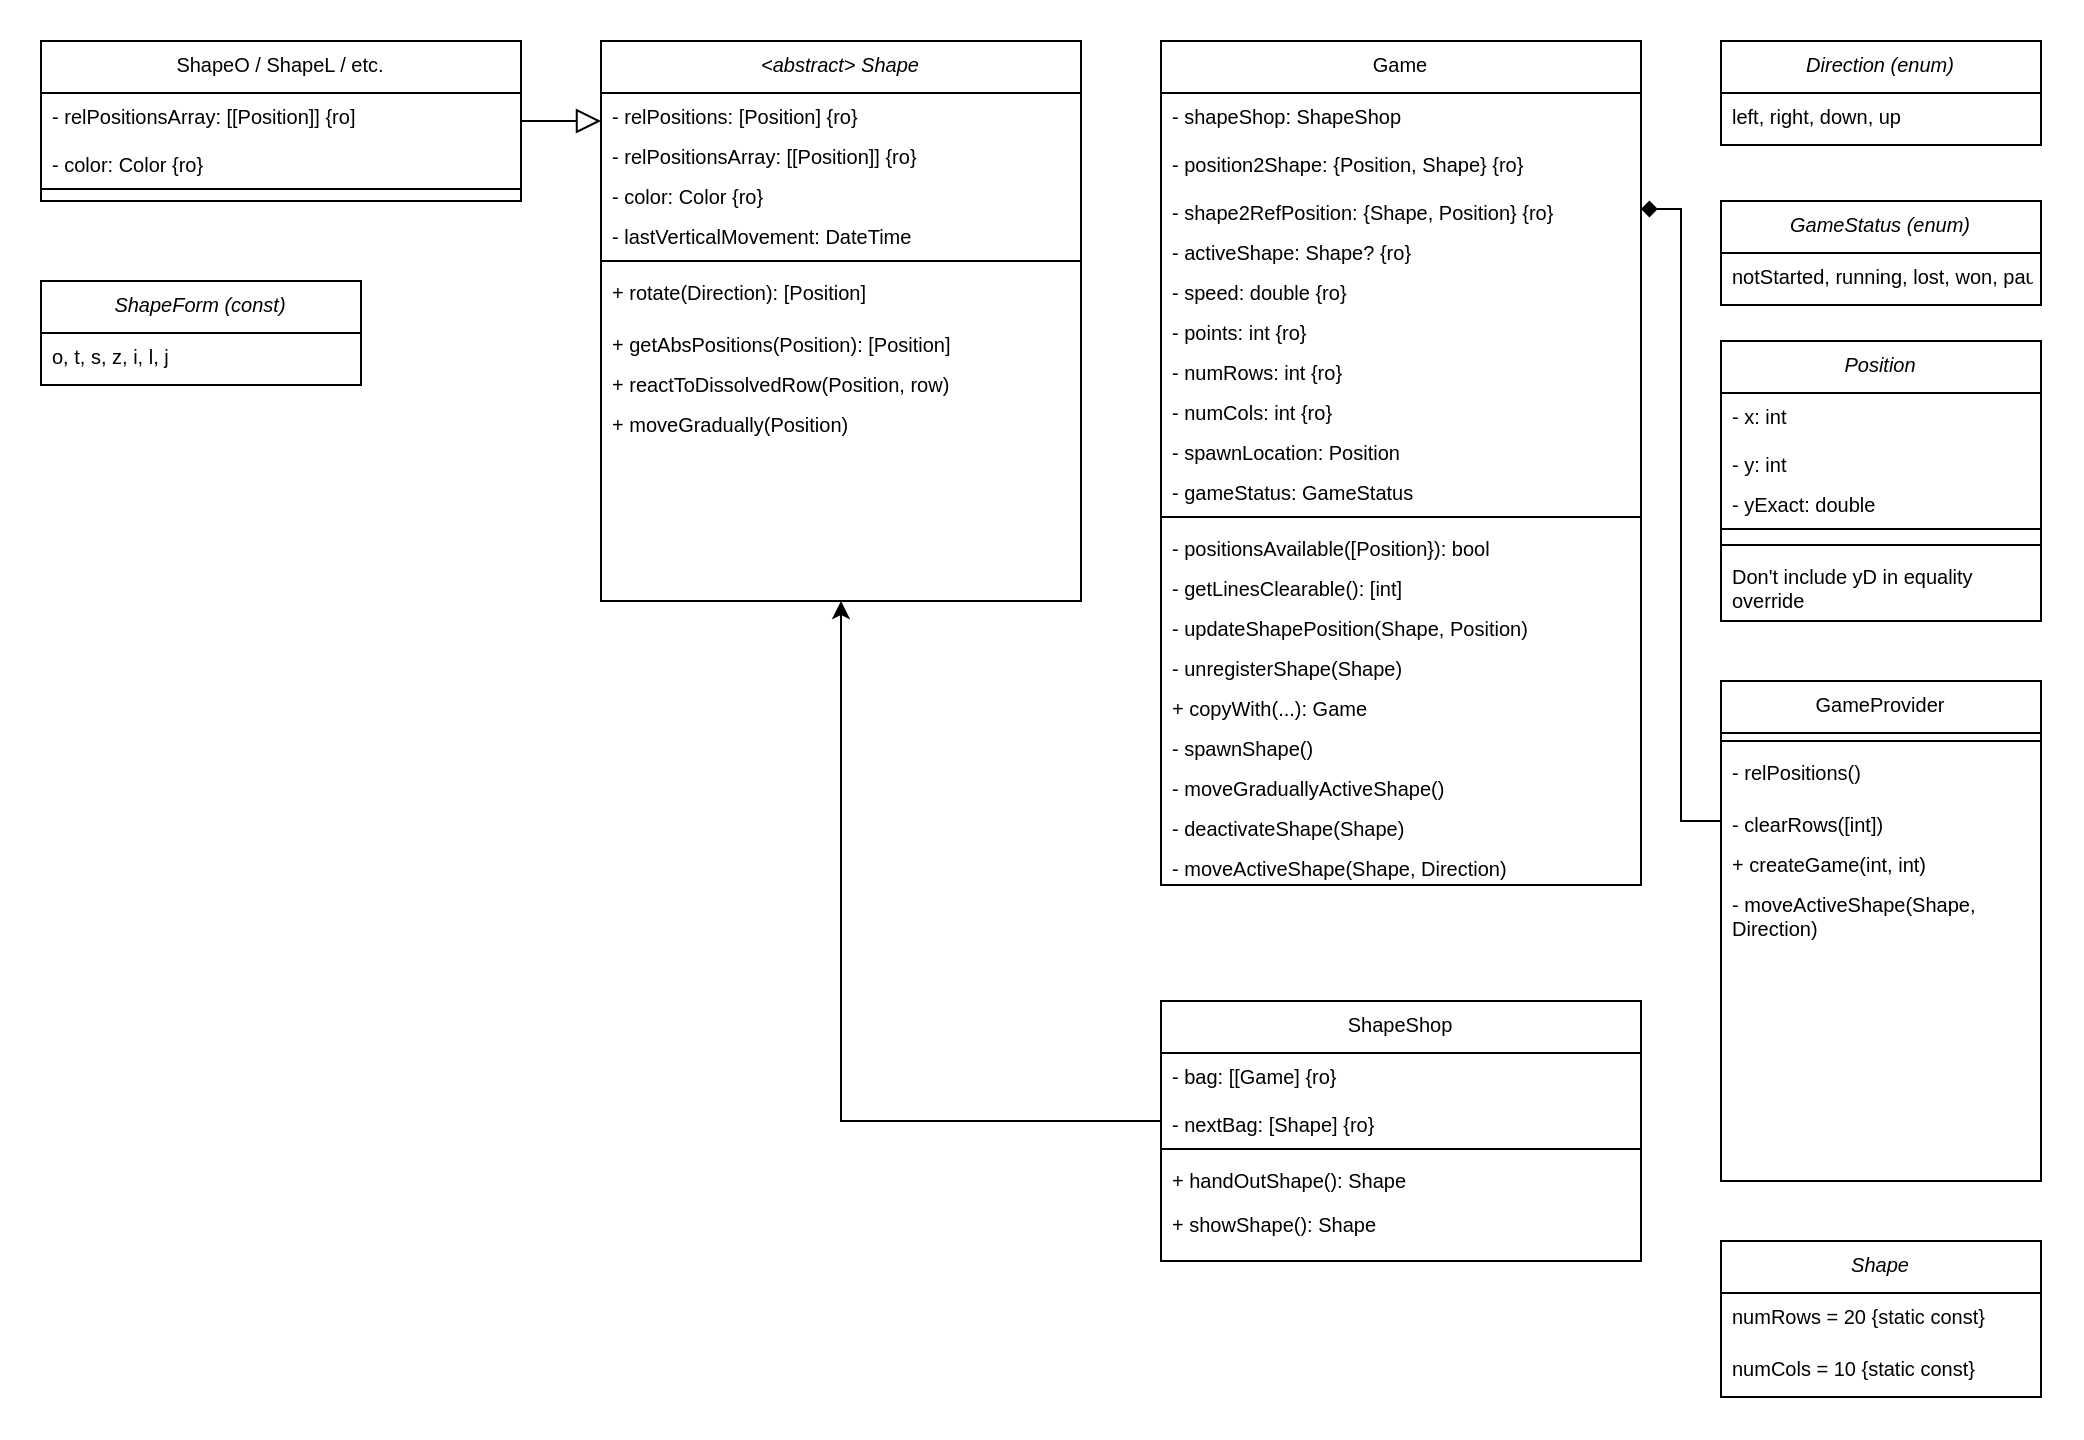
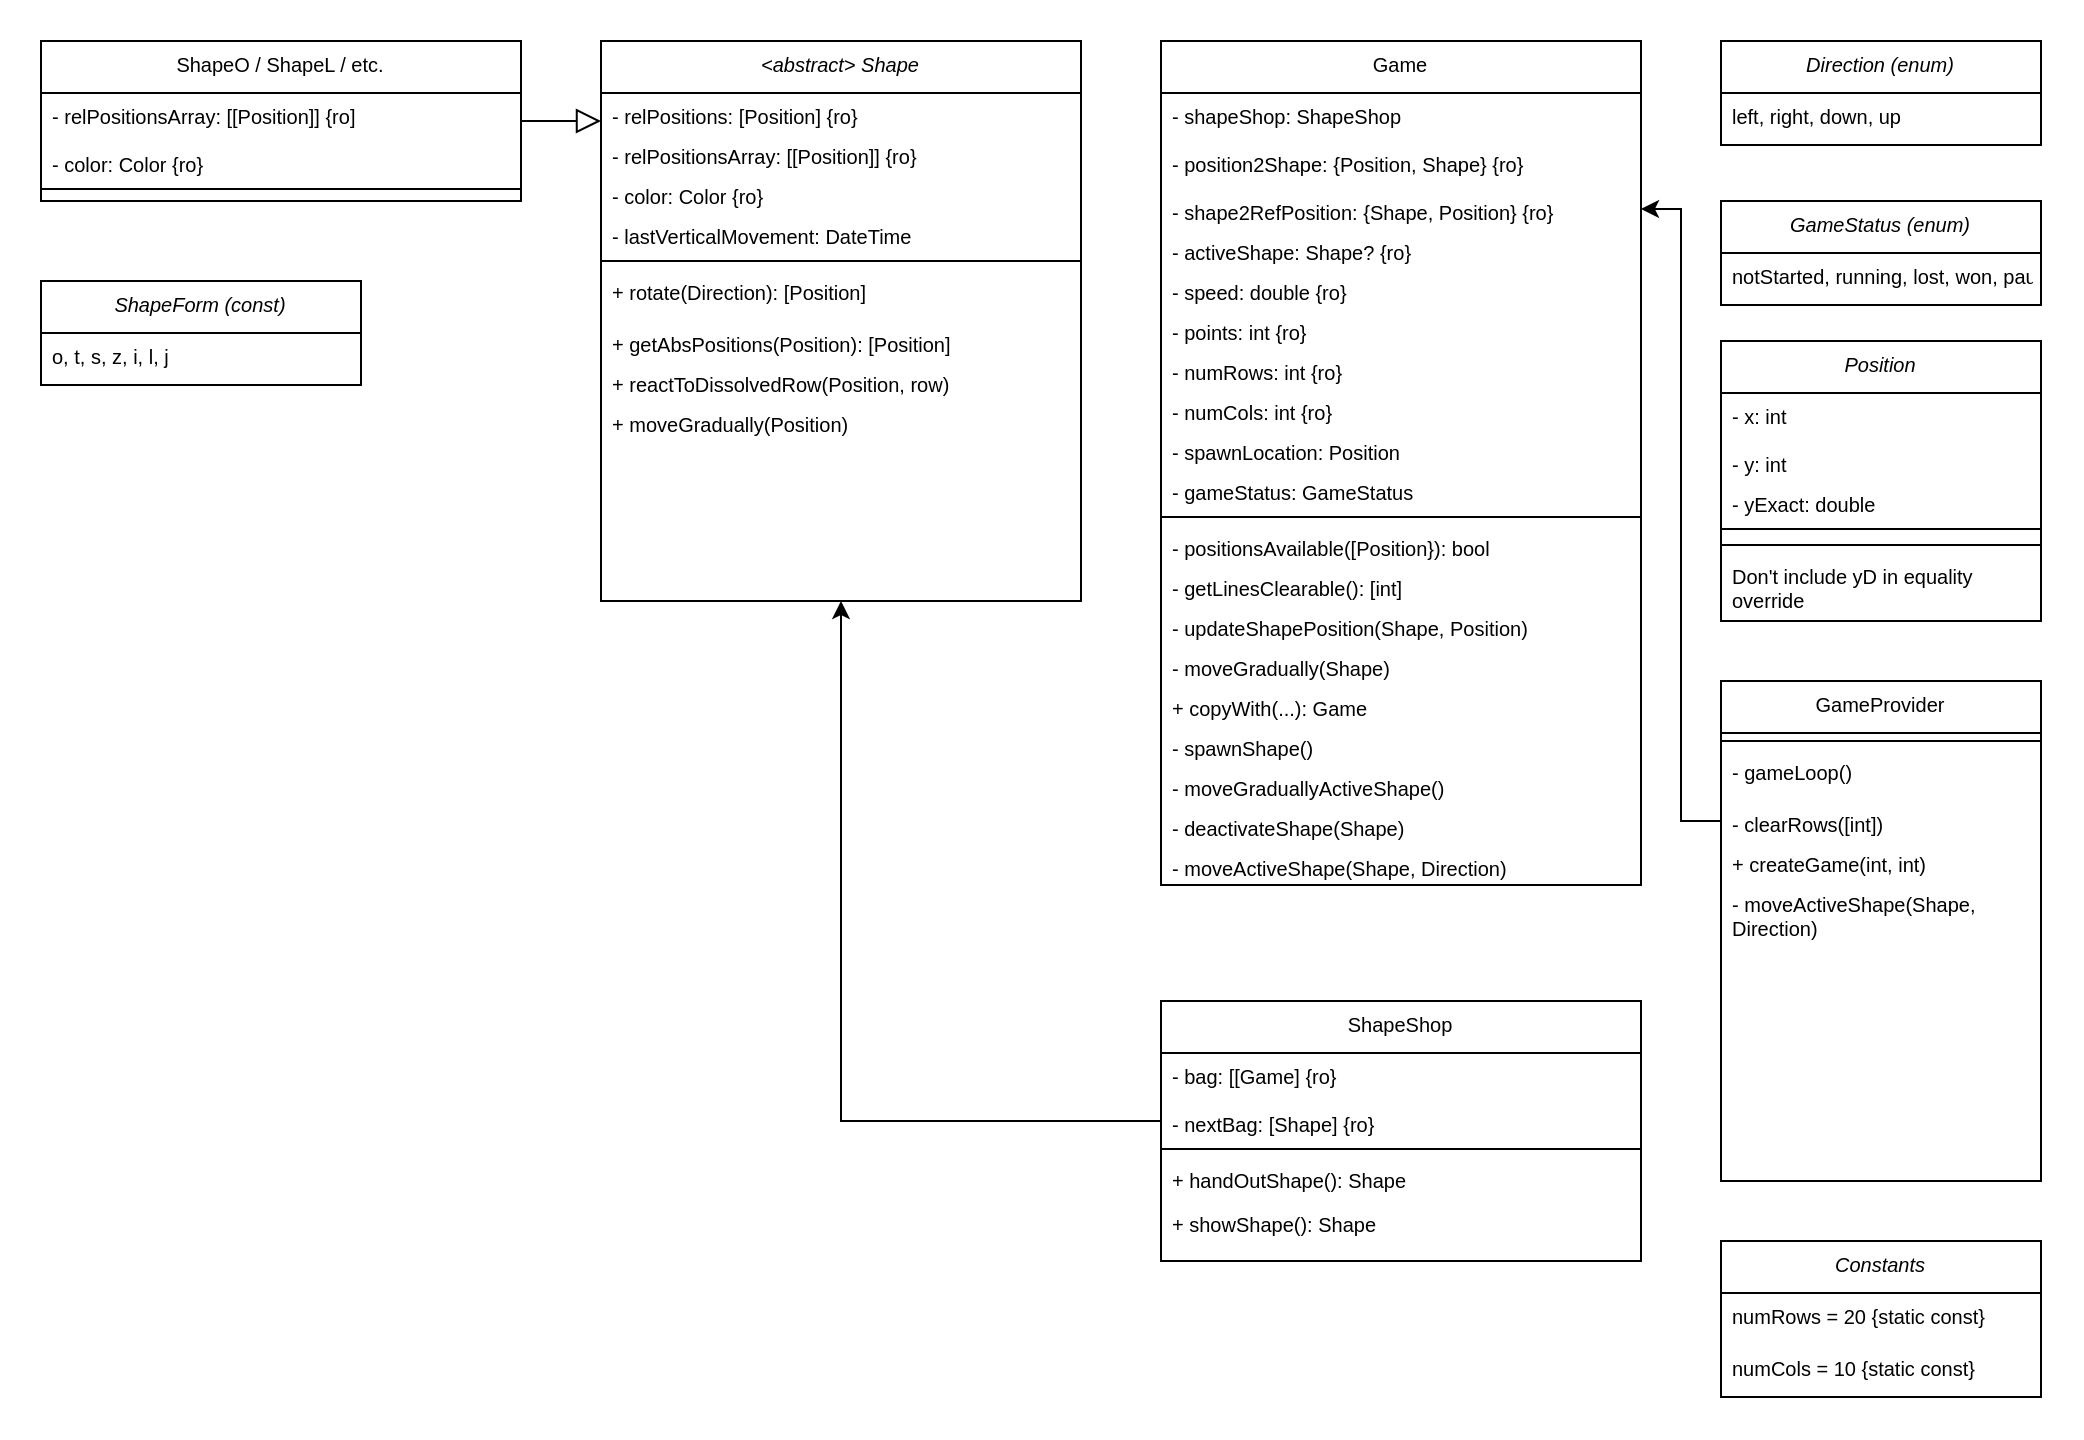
- <mxCell id="65" style="edgeStyle=orthogonalEdgeStyle;rounded=0;orthogonalLoop=1;jettySize=auto;html=1;exitX=0;exitY=0.5;exitDx=0;exitDy=0;entryX=1;entryY=0.5;entryDx=0;entryDy=0;startArrow=none;startFill=0;endArrow=diamond;endFill=1;strokeColor=#000000;fontSize=10;" parent="1" source="49" target="22" edge="1"><mxGeometry relative="1" as="geometry" /></mxCell>
+ <mxCell id="65" style="edgeStyle=orthogonalEdgeStyle;rounded=0;orthogonalLoop=1;jettySize=auto;html=1;exitX=0;exitY=0.5;exitDx=0;exitDy=0;entryX=1;entryY=0.5;entryDx=0;entryDy=0;startArrow=none;startFill=0;endArrow=classic;endFill=1;strokeColor=#000000;fontSize=10;" parent="1" source="49" target="22" edge="1"><mxGeometry relative="1" as="geometry" /></mxCell>
- <mxCell id="34" value="- unregisterShape(Shape)" style="text;align=left;verticalAlign=top;spacingLeft=4;spacingRight=4;overflow=hidden;rotatable=0;points=[[0,0.5],[1,0.5]];portConstraint=eastwest;rounded=0;shadow=0;html=0;fontSize=10;whiteSpace=wrap;" parent="19" vertex="1"><mxGeometry y="302" width="240" height="20" as="geometry" /></mxCell>
+ <mxCell id="34" value="- moveGradually(Shape)" style="text;align=left;verticalAlign=top;spacingLeft=4;spacingRight=4;overflow=hidden;rotatable=0;points=[[0,0.5],[1,0.5]];portConstraint=eastwest;rounded=0;shadow=0;html=0;fontSize=10;whiteSpace=wrap;" parent="19" vertex="1"><mxGeometry y="302" width="240" height="20" as="geometry" /></mxCell>
- <mxCell id="48" value="- relPositions()" style="text;align=left;verticalAlign=top;spacingLeft=4;spacingRight=4;overflow=hidden;rotatable=0;points=[[0,0.5],[1,0.5]];portConstraint=eastwest;rounded=0;shadow=0;html=0;fontSize=10;" parent="46" vertex="1"><mxGeometry y="34" width="160" height="26" as="geometry" /></mxCell>
+ <mxCell id="48" value="- gameLoop()" style="text;align=left;verticalAlign=top;spacingLeft=4;spacingRight=4;overflow=hidden;rotatable=0;points=[[0,0.5],[1,0.5]];portConstraint=eastwest;rounded=0;shadow=0;html=0;fontSize=10;" parent="46" vertex="1"><mxGeometry y="34" width="160" height="26" as="geometry" /></mxCell>
- <mxCell id="62" value="Shape" style="swimlane;fontStyle=2;align=center;verticalAlign=top;childLayout=stackLayout;horizontal=1;startSize=26;horizontalStack=0;resizeParent=1;resizeLast=0;collapsible=1;marginBottom=0;rounded=0;shadow=0;strokeWidth=1;fontSize=10;" parent="1" vertex="1"><mxGeometry x="860" y="620" width="160" height="78" as="geometry"><mxRectangle x="230" y="140" width="160" height="26" as="alternateBounds" /></mxGeometry></mxCell>
+ <mxCell id="62" value="Constants" style="swimlane;fontStyle=2;align=center;verticalAlign=top;childLayout=stackLayout;horizontal=1;startSize=26;horizontalStack=0;resizeParent=1;resizeLast=0;collapsible=1;marginBottom=0;rounded=0;shadow=0;strokeWidth=1;fontSize=10;" parent="1" vertex="1"><mxGeometry x="860" y="620" width="160" height="78" as="geometry"><mxRectangle x="230" y="140" width="160" height="26" as="alternateBounds" /></mxGeometry></mxCell>
